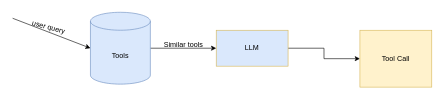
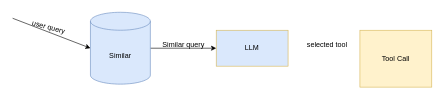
- <mxCell id="9" value="Similar tools" style="text;html=1;align=center;verticalAlign=middle;resizable=0;points=[];autosize=1;strokeColor=none;fillColor=none;" vertex="1" parent="1"><mxGeometry x="260" y="60" width="90" height="30" as="geometry" /></mxCell>
+ <mxCell id="9" value="Similar query" style="text;html=1;align=center;verticalAlign=middle;resizable=0;points=[];autosize=1;strokeColor=none;fillColor=none;" vertex="1" parent="1"><mxGeometry x="260" y="60" width="90" height="30" as="geometry" /></mxCell>
+ <mxCell id="10" value="selected tool" style="text;html=1;align=center;verticalAlign=middle;resizable=0;points=[];autosize=1;strokeColor=none;fillColor=none;" vertex="1" parent="1"><mxGeometry x="500" y="60" width="90" height="30" as="geometry" /></mxCell>
- <mxCell id="4" style="edgeStyle=orthogonalEdgeStyle;rounded=0;orthogonalLoop=1;jettySize=auto;html=1;entryX=0;entryY=0.5;entryDx=0;entryDy=0;" edge="1" parent="1" source="5" target="6"><mxGeometry relative="1" as="geometry" /></mxCell>
- <mxCell id="3" value="Tools" style="shape=cylinder3;whiteSpace=wrap;html=1;boundedLbl=1;backgroundOutline=1;size=15;fillColor=#dae8fc;strokeColor=#6c8ebf;" vertex="1" parent="1"><mxGeometry x="150" y="20" width="100" height="120" as="geometry" /></mxCell>
+ <mxCell id="3" value="Similar" style="shape=cylinder3;whiteSpace=wrap;html=1;boundedLbl=1;backgroundOutline=1;size=15;fillColor=#dae8fc;strokeColor=#6c8ebf;" vertex="1" parent="1"><mxGeometry x="150" y="20" width="100" height="120" as="geometry" /></mxCell>
